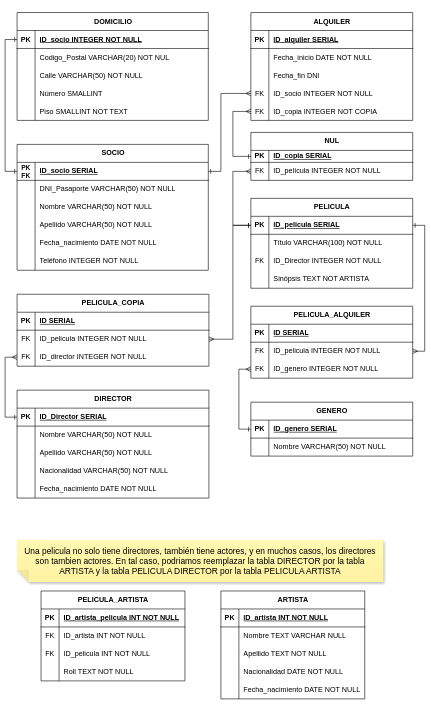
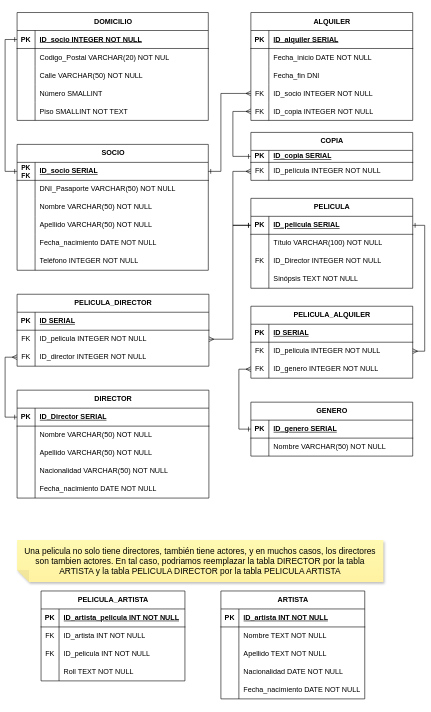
- <mxCell id="65" value="ID_copia INTEGER NOT COPIA" style="shape=partialRectangle;connectable=0;fillColor=none;top=0;left=0;bottom=0;right=0;align=left;spacingLeft=6;overflow=hidden;whiteSpace=wrap;html=1;" vertex="1" parent="63"><mxGeometry x="30" width="240" height="30" as="geometry"><mxRectangle width="240" height="30" as="alternateBounds" /></mxGeometry></mxCell>
+ <mxCell id="65" value="ID_copia INTEGER NOT NULL" style="shape=partialRectangle;connectable=0;fillColor=none;top=0;left=0;bottom=0;right=0;align=left;spacingLeft=6;overflow=hidden;whiteSpace=wrap;html=1;" vertex="1" parent="63"><mxGeometry x="30" width="240" height="30" as="geometry"><mxRectangle width="240" height="30" as="alternateBounds" /></mxGeometry></mxCell>
- <mxCell id="66" value="NUL" style="shape=table;startSize=30;container=1;collapsible=1;childLayout=tableLayout;fixedRows=1;rowLines=0;fontStyle=1;align=center;resizeLast=1;html=1;" vertex="1" parent="1"><mxGeometry x="410" y="220" width="270" height="80" as="geometry"><mxRectangle x="440" y="120" width="70" height="30" as="alternateBounds" /></mxGeometry></mxCell>
+ <mxCell id="66" value="COPIA" style="shape=table;startSize=30;container=1;collapsible=1;childLayout=tableLayout;fixedRows=1;rowLines=0;fontStyle=1;align=center;resizeLast=1;html=1;" vertex="1" parent="1"><mxGeometry x="410" y="220" width="270" height="80" as="geometry"><mxRectangle x="440" y="120" width="70" height="30" as="alternateBounds" /></mxGeometry></mxCell>
- <mxCell id="49" value="Sinópsis TEXT NOT ARTISTA" style="shape=partialRectangle;connectable=0;fillColor=none;top=0;left=0;bottom=0;right=0;align=left;spacingLeft=6;overflow=hidden;whiteSpace=wrap;html=1;" vertex="1" parent="47"><mxGeometry x="30" width="240" height="30" as="geometry"><mxRectangle width="240" height="30" as="alternateBounds" /></mxGeometry></mxCell>
+ <mxCell id="49" value="Sinópsis TEXT NOT NULL" style="shape=partialRectangle;connectable=0;fillColor=none;top=0;left=0;bottom=0;right=0;align=left;spacingLeft=6;overflow=hidden;whiteSpace=wrap;html=1;" vertex="1" parent="47"><mxGeometry x="30" width="240" height="30" as="geometry"><mxRectangle width="240" height="30" as="alternateBounds" /></mxGeometry></mxCell>
- <mxCell id="141" value="PELICULA_COPIA" style="shape=table;startSize=30;container=1;collapsible=1;childLayout=tableLayout;fixedRows=1;rowLines=0;fontStyle=1;align=center;resizeLast=1;html=1;" vertex="1" parent="1"><mxGeometry x="20" y="490" width="320" height="120" as="geometry"><mxRectangle x="440" y="120" width="70" height="30" as="alternateBounds" /></mxGeometry></mxCell>
+ <mxCell id="141" value="PELICULA_DIRECTOR" style="shape=table;startSize=30;container=1;collapsible=1;childLayout=tableLayout;fixedRows=1;rowLines=0;fontStyle=1;align=center;resizeLast=1;html=1;" vertex="1" parent="1"><mxGeometry x="20" y="490" width="320" height="120" as="geometry"><mxRectangle x="440" y="120" width="70" height="30" as="alternateBounds" /></mxGeometry></mxCell>
- <mxCell id="80" value="Nombre TEXT VARCHAR NULL" style="shape=partialRectangle;connectable=0;fillColor=none;top=0;left=0;bottom=0;right=0;align=left;spacingLeft=6;overflow=hidden;whiteSpace=wrap;html=1;" vertex="1" parent="78"><mxGeometry x="30" width="210" height="30" as="geometry"><mxRectangle width="210" height="30" as="alternateBounds" /></mxGeometry></mxCell>
+ <mxCell id="80" value="Nombre TEXT NOT NULL" style="shape=partialRectangle;connectable=0;fillColor=none;top=0;left=0;bottom=0;right=0;align=left;spacingLeft=6;overflow=hidden;whiteSpace=wrap;html=1;" vertex="1" parent="78"><mxGeometry x="30" width="210" height="30" as="geometry"><mxRectangle width="210" height="30" as="alternateBounds" /></mxGeometry></mxCell>
